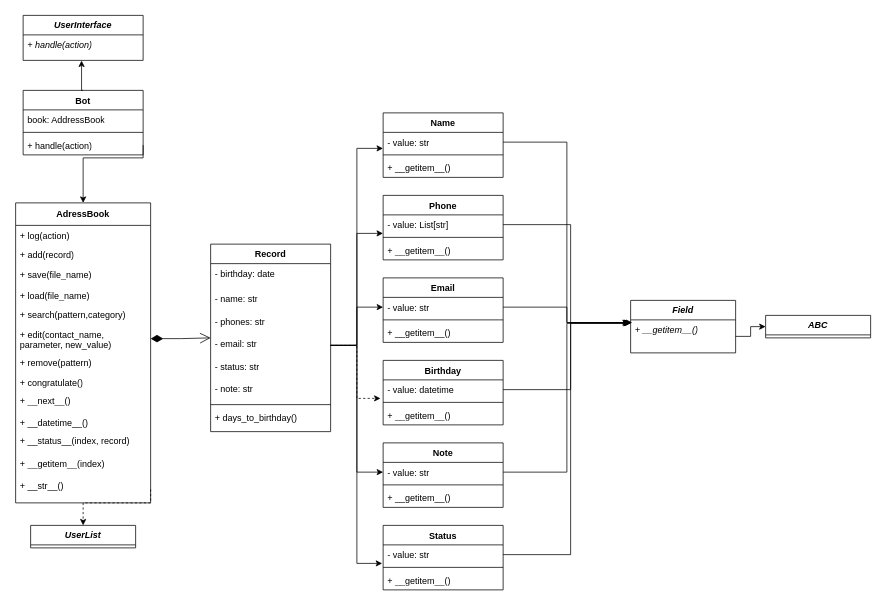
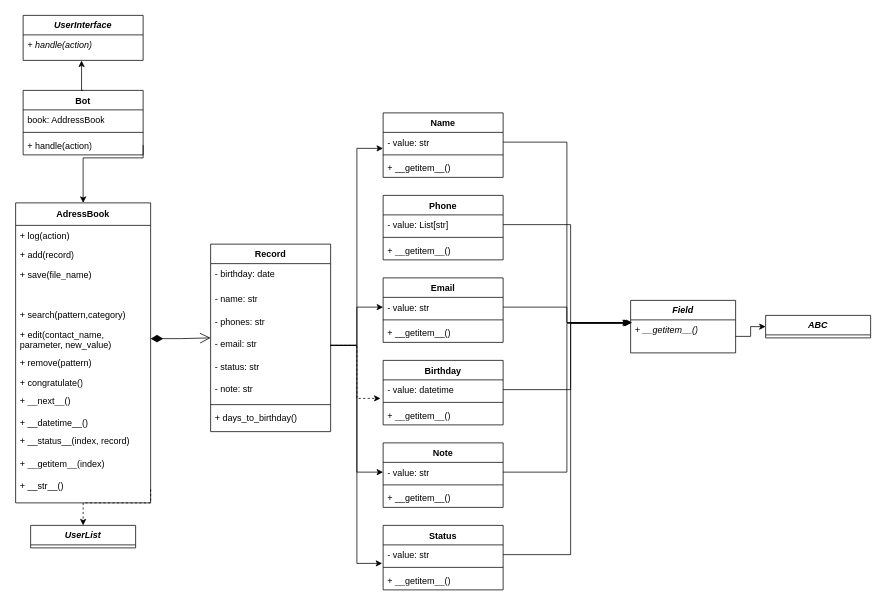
- <mxCell id="62" style="edgeStyle=orthogonalEdgeStyle;rounded=0;orthogonalLoop=1;jettySize=auto;html=1;exitX=1;exitY=0.5;exitDx=0;exitDy=0;entryX=-0.001;entryY=0.949;entryDx=0;entryDy=0;entryPerimeter=0;" edge="1" parent="1" source="26" target="39"><mxGeometry relative="1" as="geometry" /></mxCell>
- <mxCell id="13" value="+ load(file_name)" style="text;strokeColor=none;fillColor=none;align=left;verticalAlign=top;spacingLeft=4;spacingRight=4;overflow=hidden;rotatable=0;points=[[0,0.5],[1,0.5]];portConstraint=eastwest;whiteSpace=wrap;html=1;" vertex="1" parent="1"><mxGeometry x="20" y="380" width="180" height="26" as="geometry" /></mxCell>
